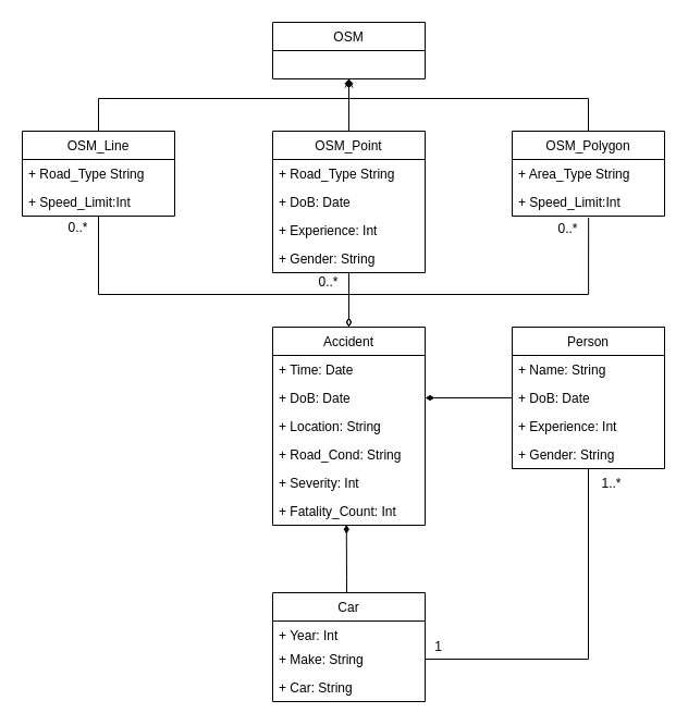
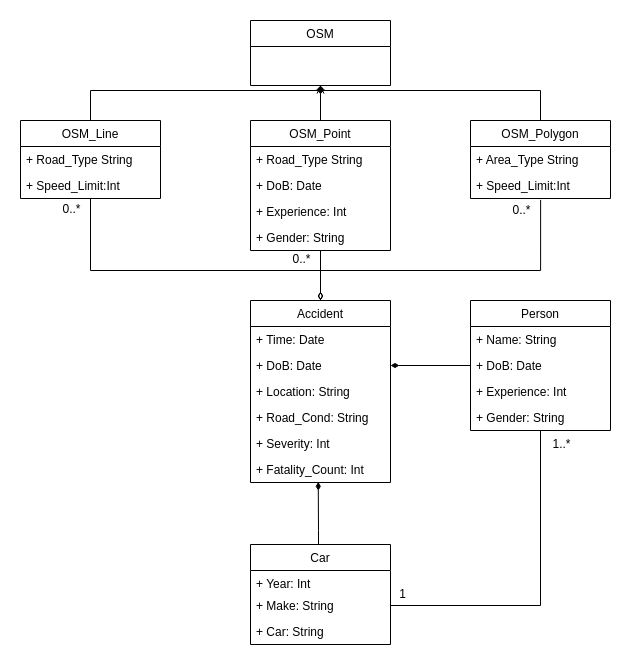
- <mxCell id="2" value="OSM" style="swimlane;fontStyle=0;childLayout=stackLayout;horizontal=1;startSize=26;fillColor=none;horizontalStack=0;resizeParent=1;resizeParentMax=0;resizeLast=0;collapsible=1;marginBottom=0;" vertex="1" parent="1"><mxGeometry x="250" y="20" width="140" height="52" as="geometry" /></mxCell>
+ <mxCell id="2" value="OSM" style="swimlane;fontStyle=0;childLayout=stackLayout;horizontal=1;startSize=26;fillColor=none;horizontalStack=0;resizeParent=1;resizeParentMax=0;resizeLast=0;collapsible=1;marginBottom=0;" vertex="1" parent="1"><mxGeometry x="250" y="20" width="140" height="65" as="geometry" /></mxCell>
